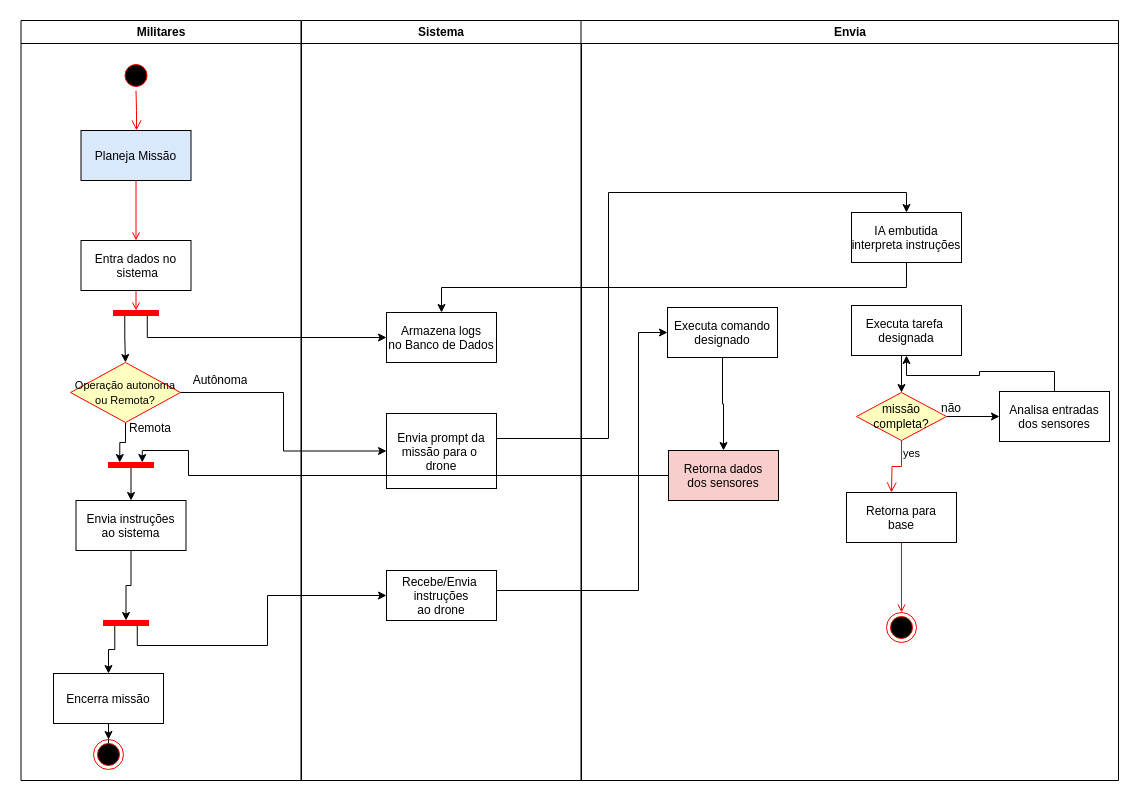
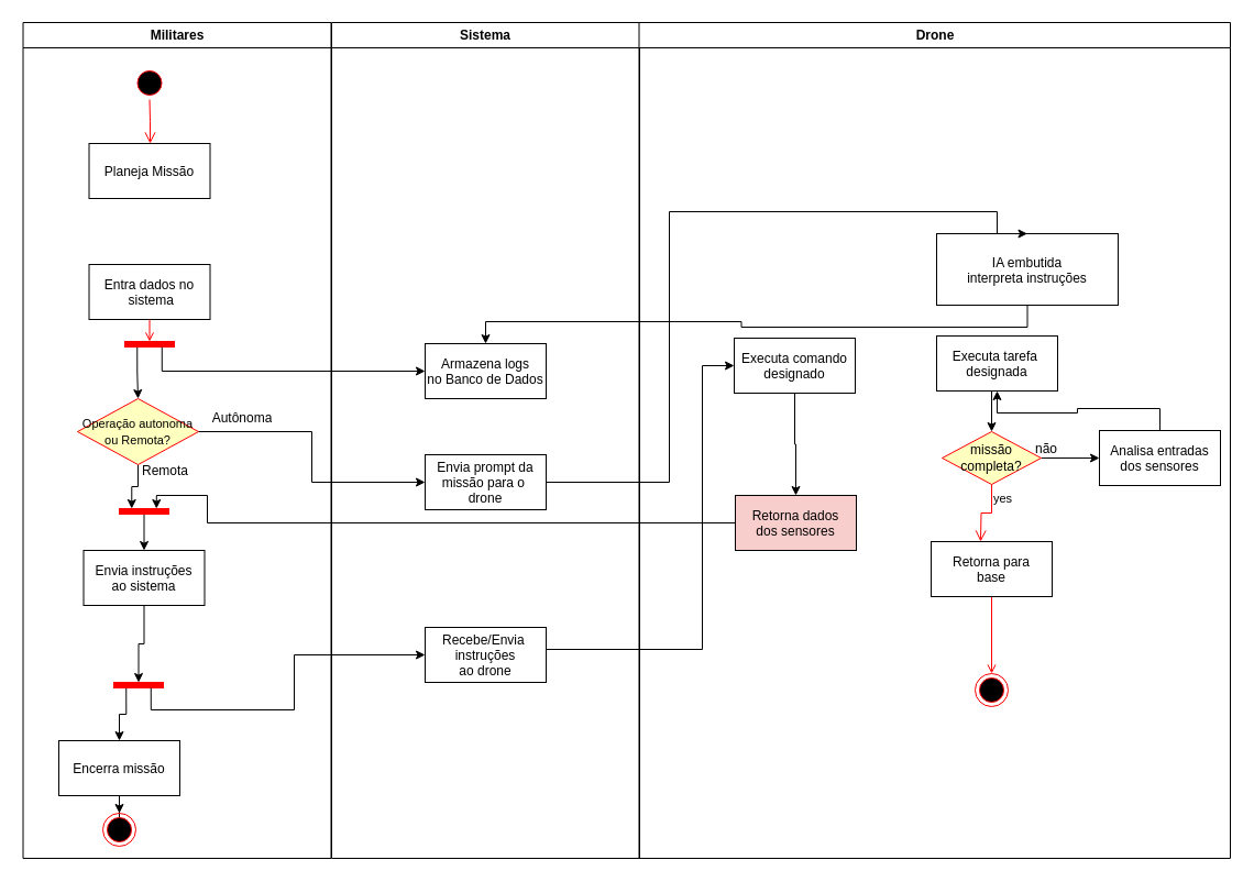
- <mxCell id="28" value="Envia" style="swimlane;whiteSpace=wrap" parent="1" vertex="1"><mxGeometry x="580.5" y="20" width="537.5" height="760" as="geometry" /></mxCell>
+ <mxCell id="28" value="Drone" style="swimlane;whiteSpace=wrap" parent="1" vertex="1"><mxGeometry x="580.5" y="20" width="537.5" height="760" as="geometry" /></mxCell>
- <mxCell id="5" value="Planeja Missão" style="fillColor=#dae8fc;" parent="2" vertex="1"><mxGeometry x="60" y="110" width="110" height="50" as="geometry" /></mxCell>
+ <mxCell id="5" value="Planeja Missão" style="" parent="2" vertex="1"><mxGeometry x="60" y="110" width="110" height="50" as="geometry" /></mxCell>
- <mxCell id="7" value="" style="endArrow=open;strokeColor=#FF0000;endFill=1;rounded=0" parent="2" source="5" target="6" edge="1"><mxGeometry relative="1" as="geometry" /></mxCell>
- <mxCell id="38" value="IA embutida&#10;interpreta instruções" style="" parent="28" vertex="1"><mxGeometry x="270.5" y="192" width="110" height="50" as="geometry" /></mxCell>
+ <mxCell id="38" value="IA embutida&#10;interpreta instruções" style="" parent="28" vertex="1"><mxGeometry x="270.5" y="192" width="165" height="65" as="geometry" /></mxCell>
- <mxCell id="27" value="Envia prompt da&#10;missão para o &#10;drone" style="" parent="24" vertex="1"><mxGeometry x="85" y="393" width="110" height="75" as="geometry" /></mxCell>
+ <mxCell id="27" value="Envia prompt da&#10;missão para o &#10;drone" style="" parent="24" vertex="1"><mxGeometry x="85" y="393" width="110" height="50" as="geometry" /></mxCell>
